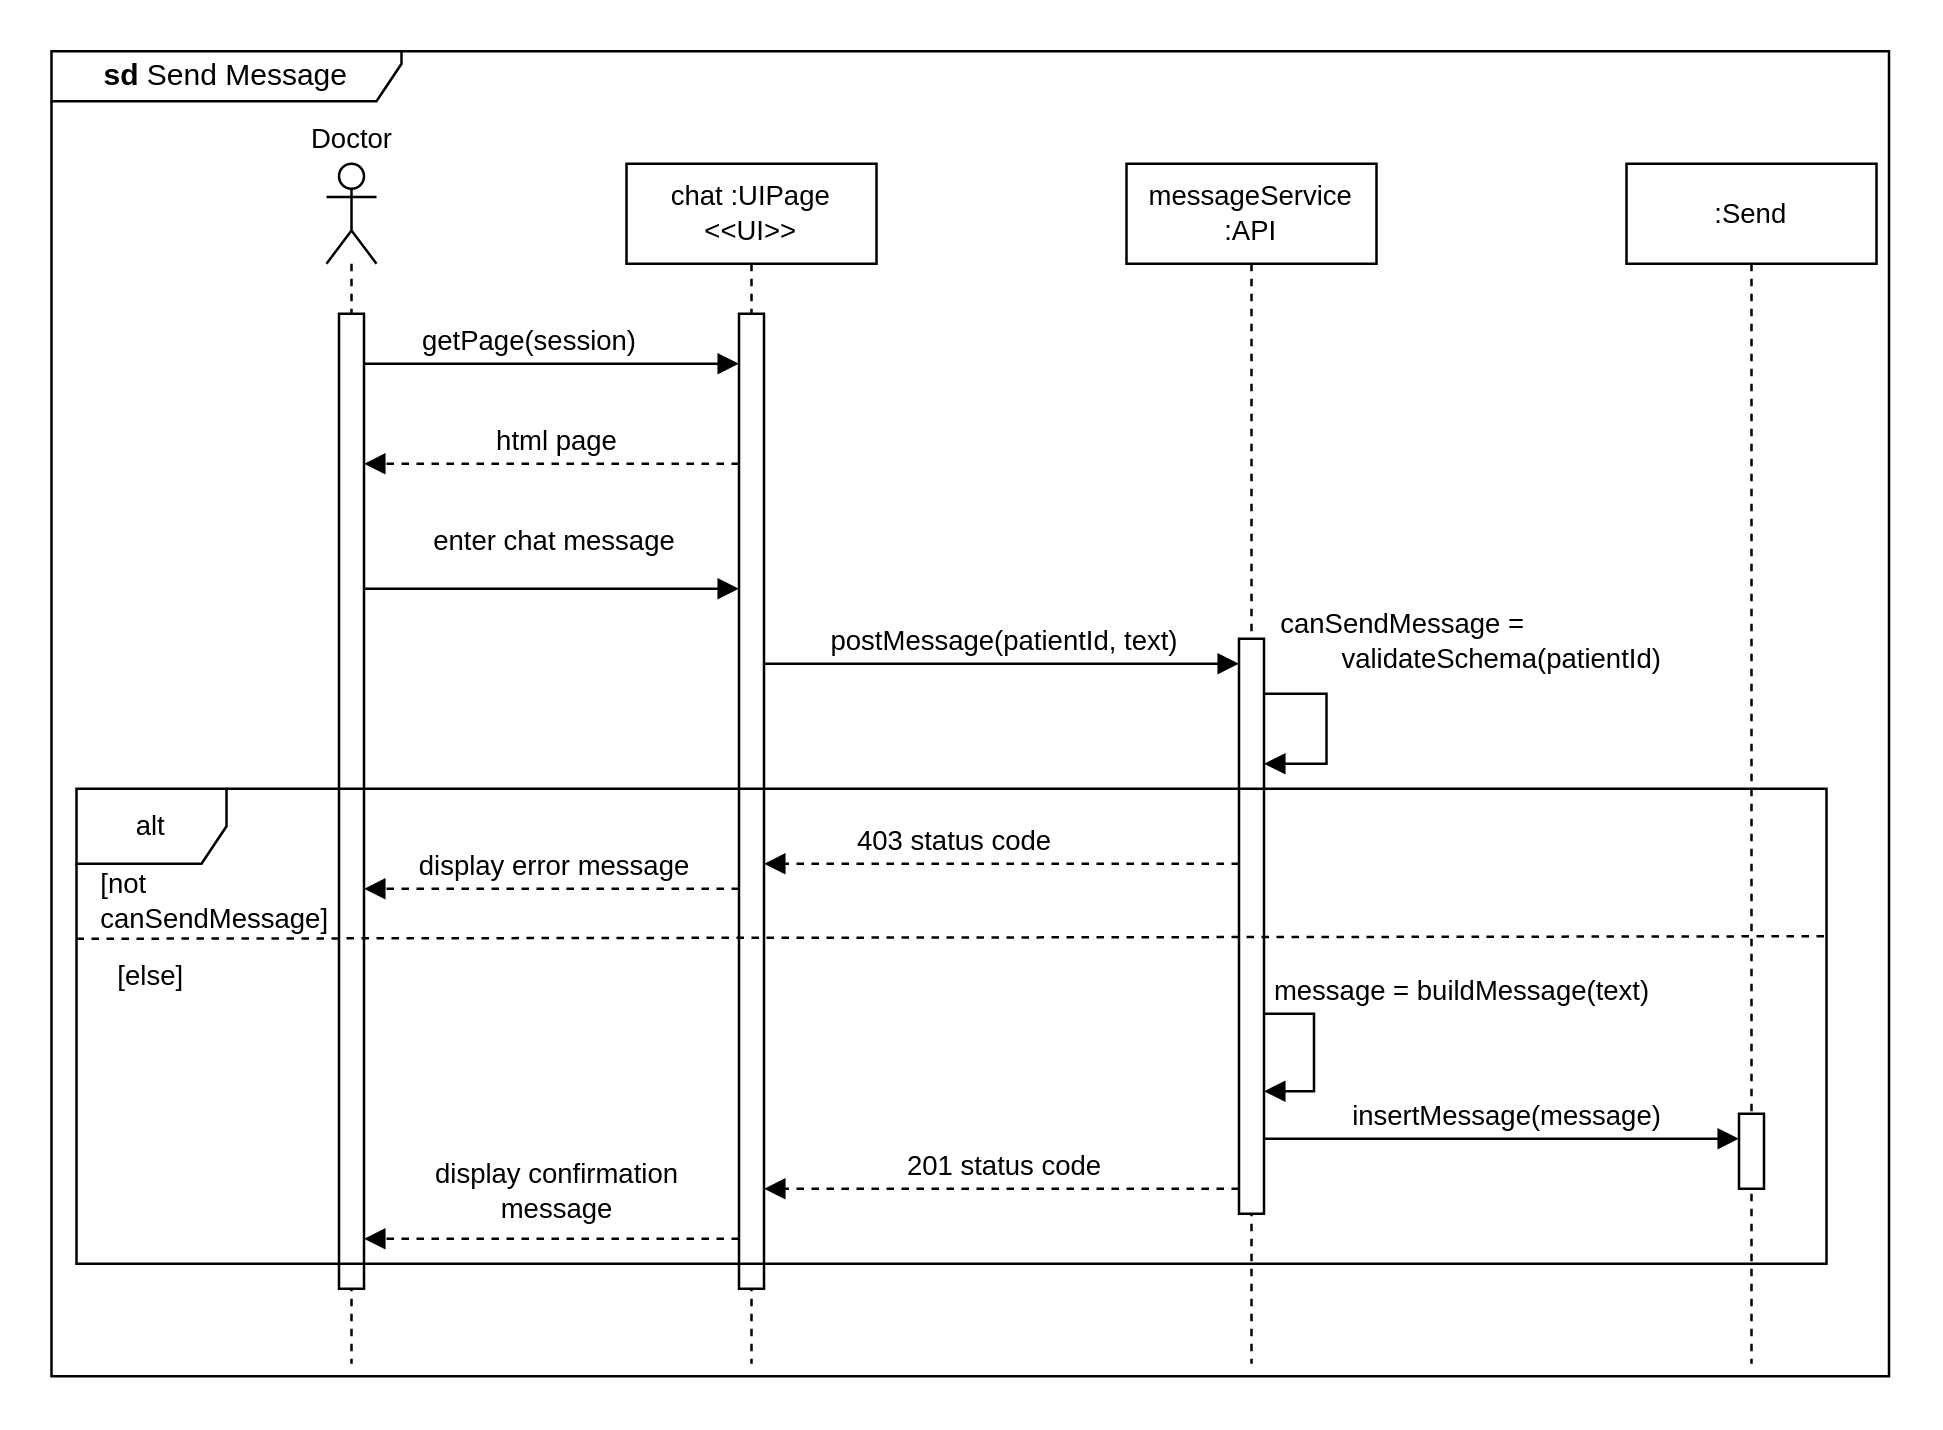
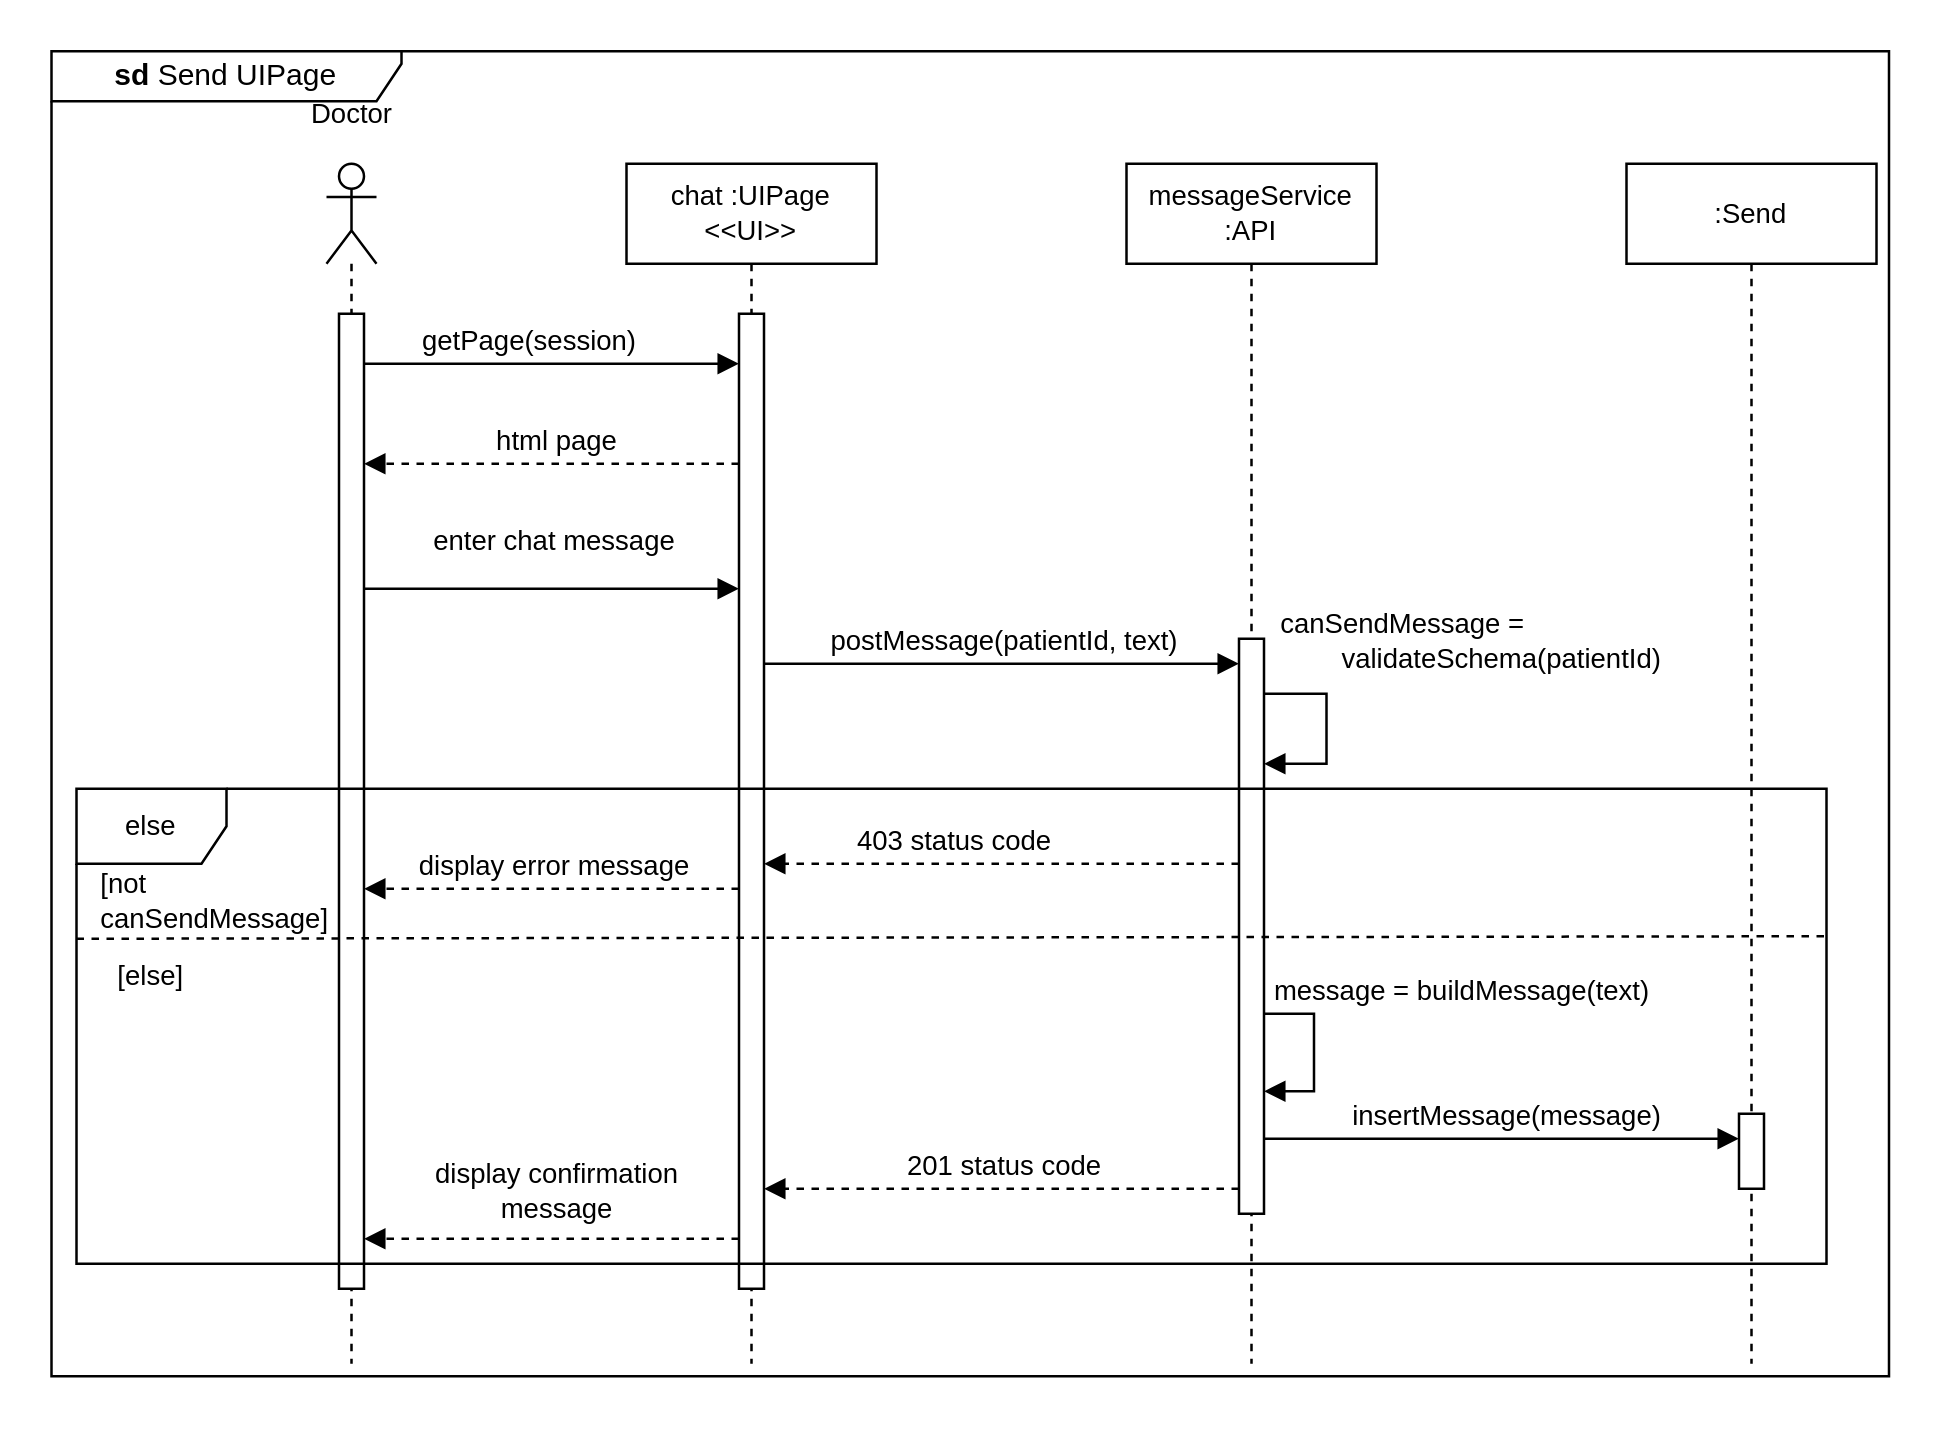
- <mxCell id="2" value="&lt;b&gt;sd &lt;/b&gt;Send Message" style="shape=umlFrame;whiteSpace=wrap;html=1;width=140;height=20;" vertex="1" parent="1"><mxGeometry x="20" y="20" width="735" height="530" as="geometry" /></mxCell>
+ <mxCell id="2" value="&lt;b&gt;sd &lt;/b&gt;Send UIPage" style="shape=umlFrame;whiteSpace=wrap;html=1;width=140;height=20;" vertex="1" parent="1"><mxGeometry x="20" y="20" width="735" height="530" as="geometry" /></mxCell>
- <mxCell id="5" value="Doctor" style="text;html=1;align=center;verticalAlign=middle;resizable=0;points=[];autosize=1;strokeColor=none;fillColor=none;fontSize=11;fontFamily=Helvetica;" vertex="1" parent="1"><mxGeometry x="115" y="45" width="50" height="20" as="geometry" /></mxCell>
+ <mxCell id="5" value="Doctor" style="text;html=1;align=center;verticalAlign=middle;resizable=0;points=[];autosize=1;strokeColor=none;fillColor=none;fontSize=11;fontFamily=Helvetica;" vertex="1" parent="1"><mxGeometry x="115" y="35" width="50" height="20" as="geometry" /></mxCell>
- <mxCell id="38" value="alt" style="shape=umlFrame;whiteSpace=wrap;html=1;fontFamily=Helvetica;fontSize=11;" vertex="1" parent="1"><mxGeometry x="30" y="315" width="700" height="190" as="geometry" /></mxCell>
+ <mxCell id="38" value="else" style="shape=umlFrame;whiteSpace=wrap;html=1;fontFamily=Helvetica;fontSize=11;" vertex="1" parent="1"><mxGeometry x="30" y="315" width="700" height="190" as="geometry" /></mxCell>
